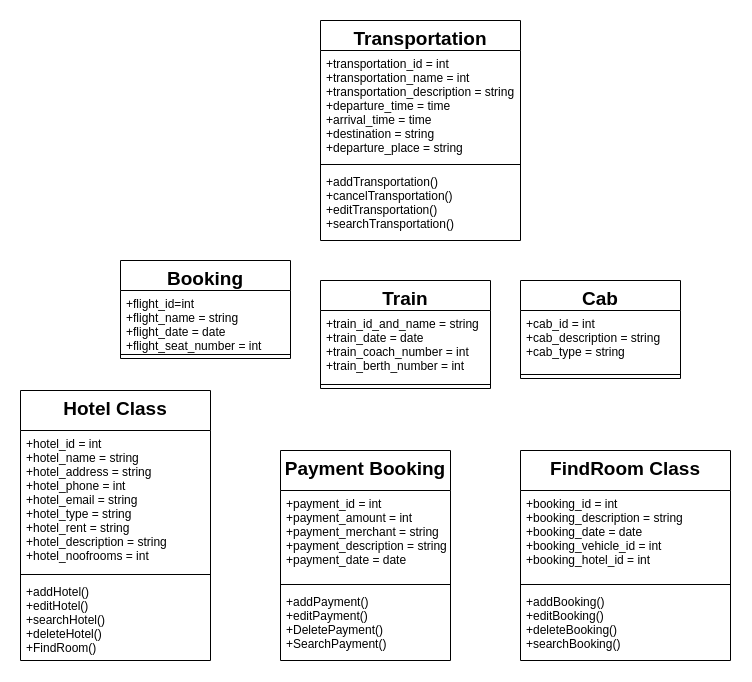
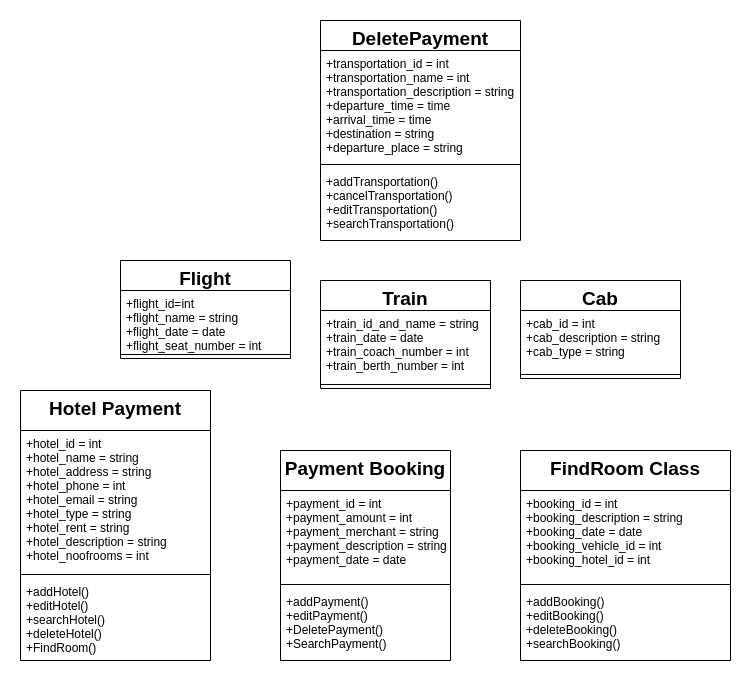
- <mxCell id="20" value="Transportation" style="swimlane;fontStyle=1;align=center;verticalAlign=top;childLayout=stackLayout;horizontal=1;startSize=30;horizontalStack=0;resizeParent=1;resizeParentMax=0;resizeLast=0;collapsible=1;marginBottom=0;fontSize=19;" vertex="1" parent="1"><mxGeometry x="320" y="20" width="200" height="220" as="geometry" /></mxCell>
+ <mxCell id="20" value="DeletePayment" style="swimlane;fontStyle=1;align=center;verticalAlign=top;childLayout=stackLayout;horizontal=1;startSize=30;horizontalStack=0;resizeParent=1;resizeParentMax=0;resizeLast=0;collapsible=1;marginBottom=0;fontSize=19;" vertex="1" parent="1"><mxGeometry x="320" y="20" width="200" height="220" as="geometry" /></mxCell>
- <mxCell id="14" value="Booking" style="swimlane;fontStyle=1;align=center;verticalAlign=top;childLayout=stackLayout;horizontal=1;startSize=30;horizontalStack=0;resizeParent=1;resizeParentMax=0;resizeLast=0;collapsible=1;marginBottom=0;fontSize=19;" vertex="1" parent="1"><mxGeometry x="120" y="260" width="170" height="98" as="geometry" /></mxCell>
+ <mxCell id="14" value="Flight" style="swimlane;fontStyle=1;align=center;verticalAlign=top;childLayout=stackLayout;horizontal=1;startSize=30;horizontalStack=0;resizeParent=1;resizeParentMax=0;resizeLast=0;collapsible=1;marginBottom=0;fontSize=19;" vertex="1" parent="1"><mxGeometry x="120" y="260" width="170" height="98" as="geometry" /></mxCell>
- <mxCell id="2" value="Hotel Class" style="swimlane;fontStyle=1;align=center;verticalAlign=top;childLayout=stackLayout;horizontal=1;startSize=40;horizontalStack=0;resizeParent=1;resizeParentMax=0;resizeLast=0;collapsible=1;marginBottom=0;fontSize=19;" vertex="1" parent="1"><mxGeometry x="20" y="390" width="190" height="270" as="geometry"><mxRectangle x="80" y="330" width="100" height="26" as="alternateBounds" /></mxGeometry></mxCell>
+ <mxCell id="2" value="Hotel Payment" style="swimlane;fontStyle=1;align=center;verticalAlign=top;childLayout=stackLayout;horizontal=1;startSize=40;horizontalStack=0;resizeParent=1;resizeParentMax=0;resizeLast=0;collapsible=1;marginBottom=0;fontSize=19;" vertex="1" parent="1"><mxGeometry x="20" y="390" width="190" height="270" as="geometry"><mxRectangle x="80" y="330" width="100" height="26" as="alternateBounds" /></mxGeometry></mxCell>
